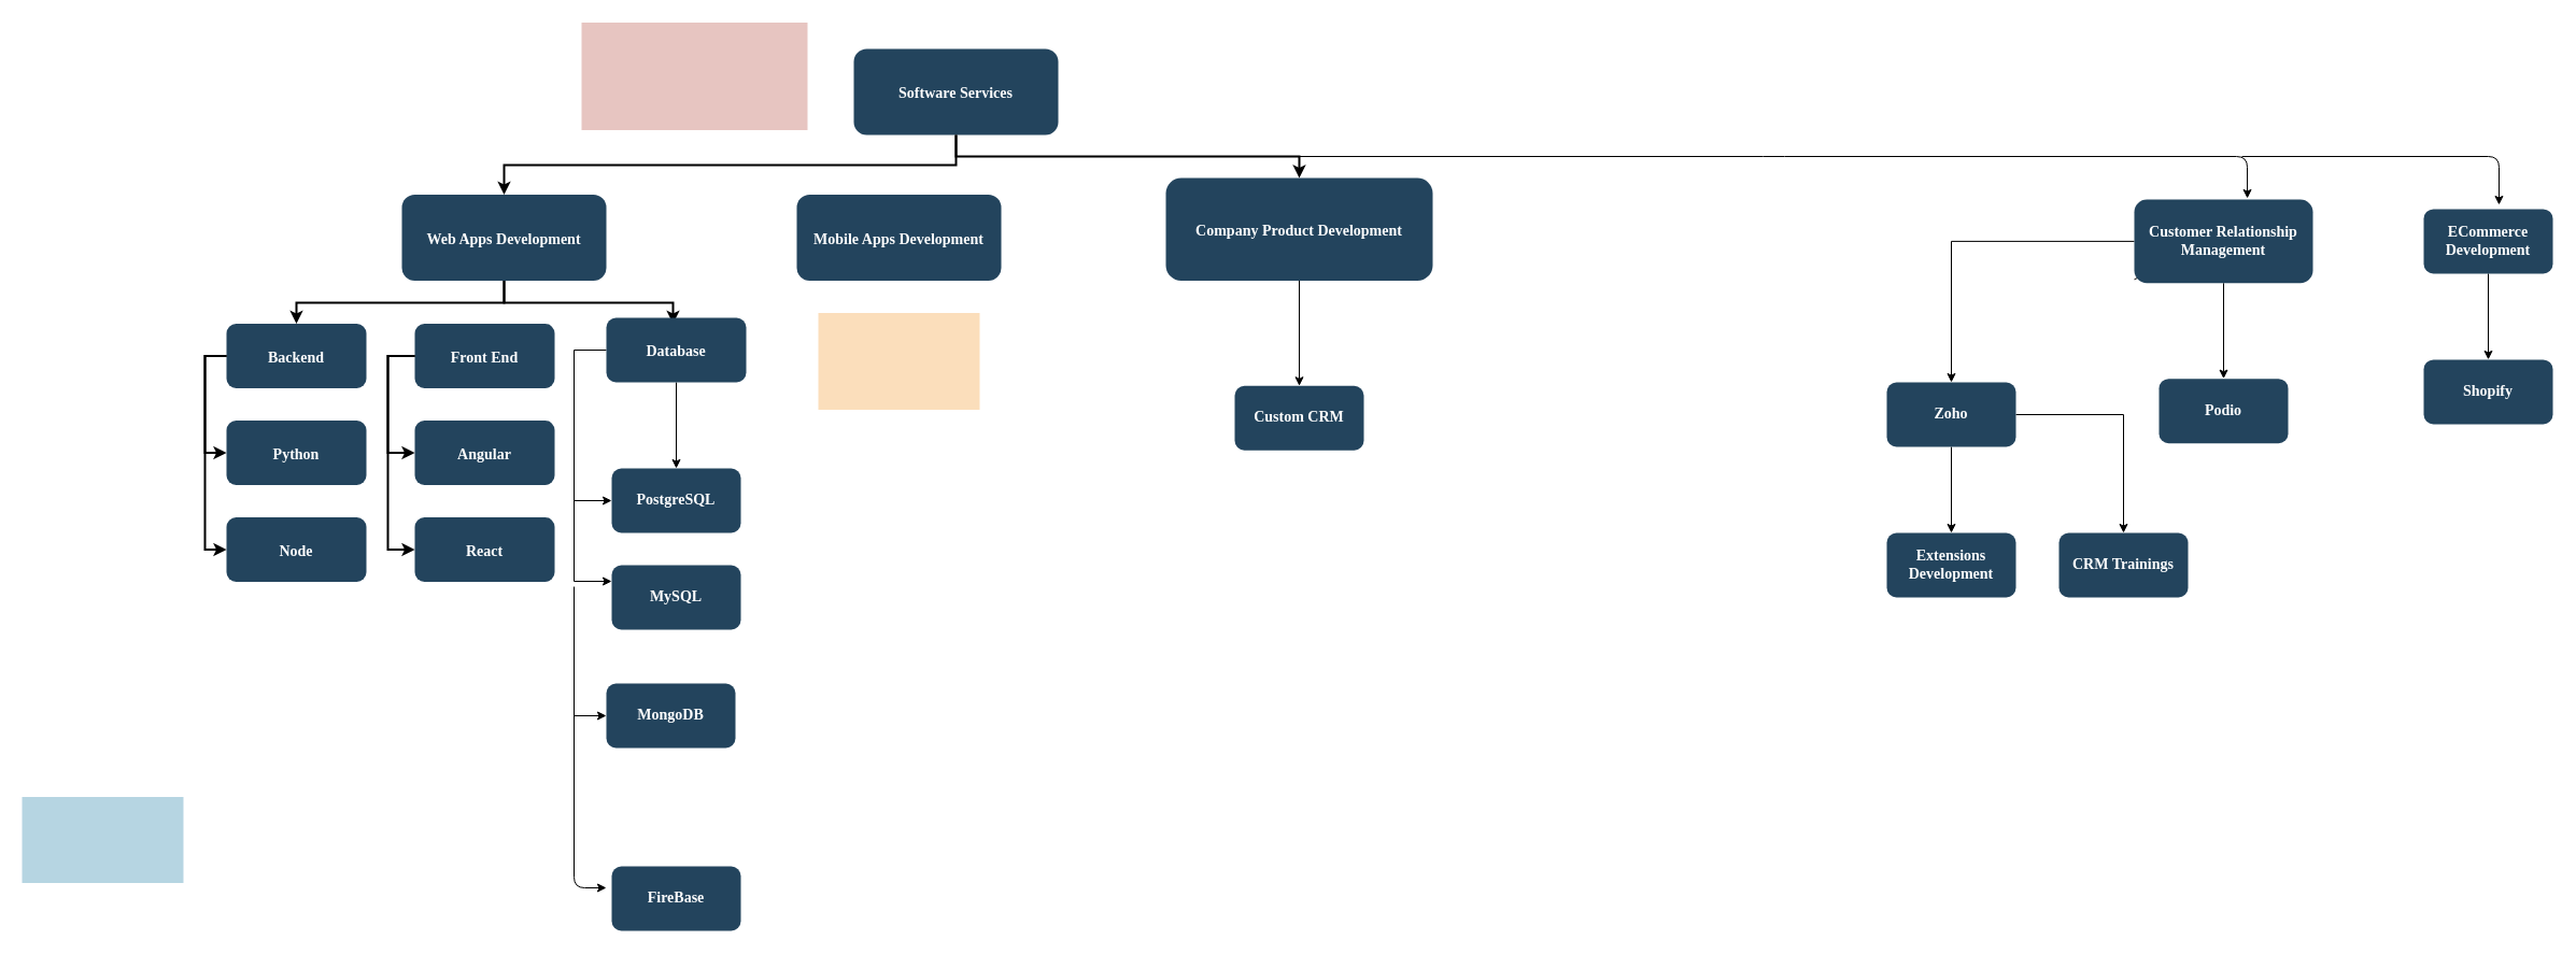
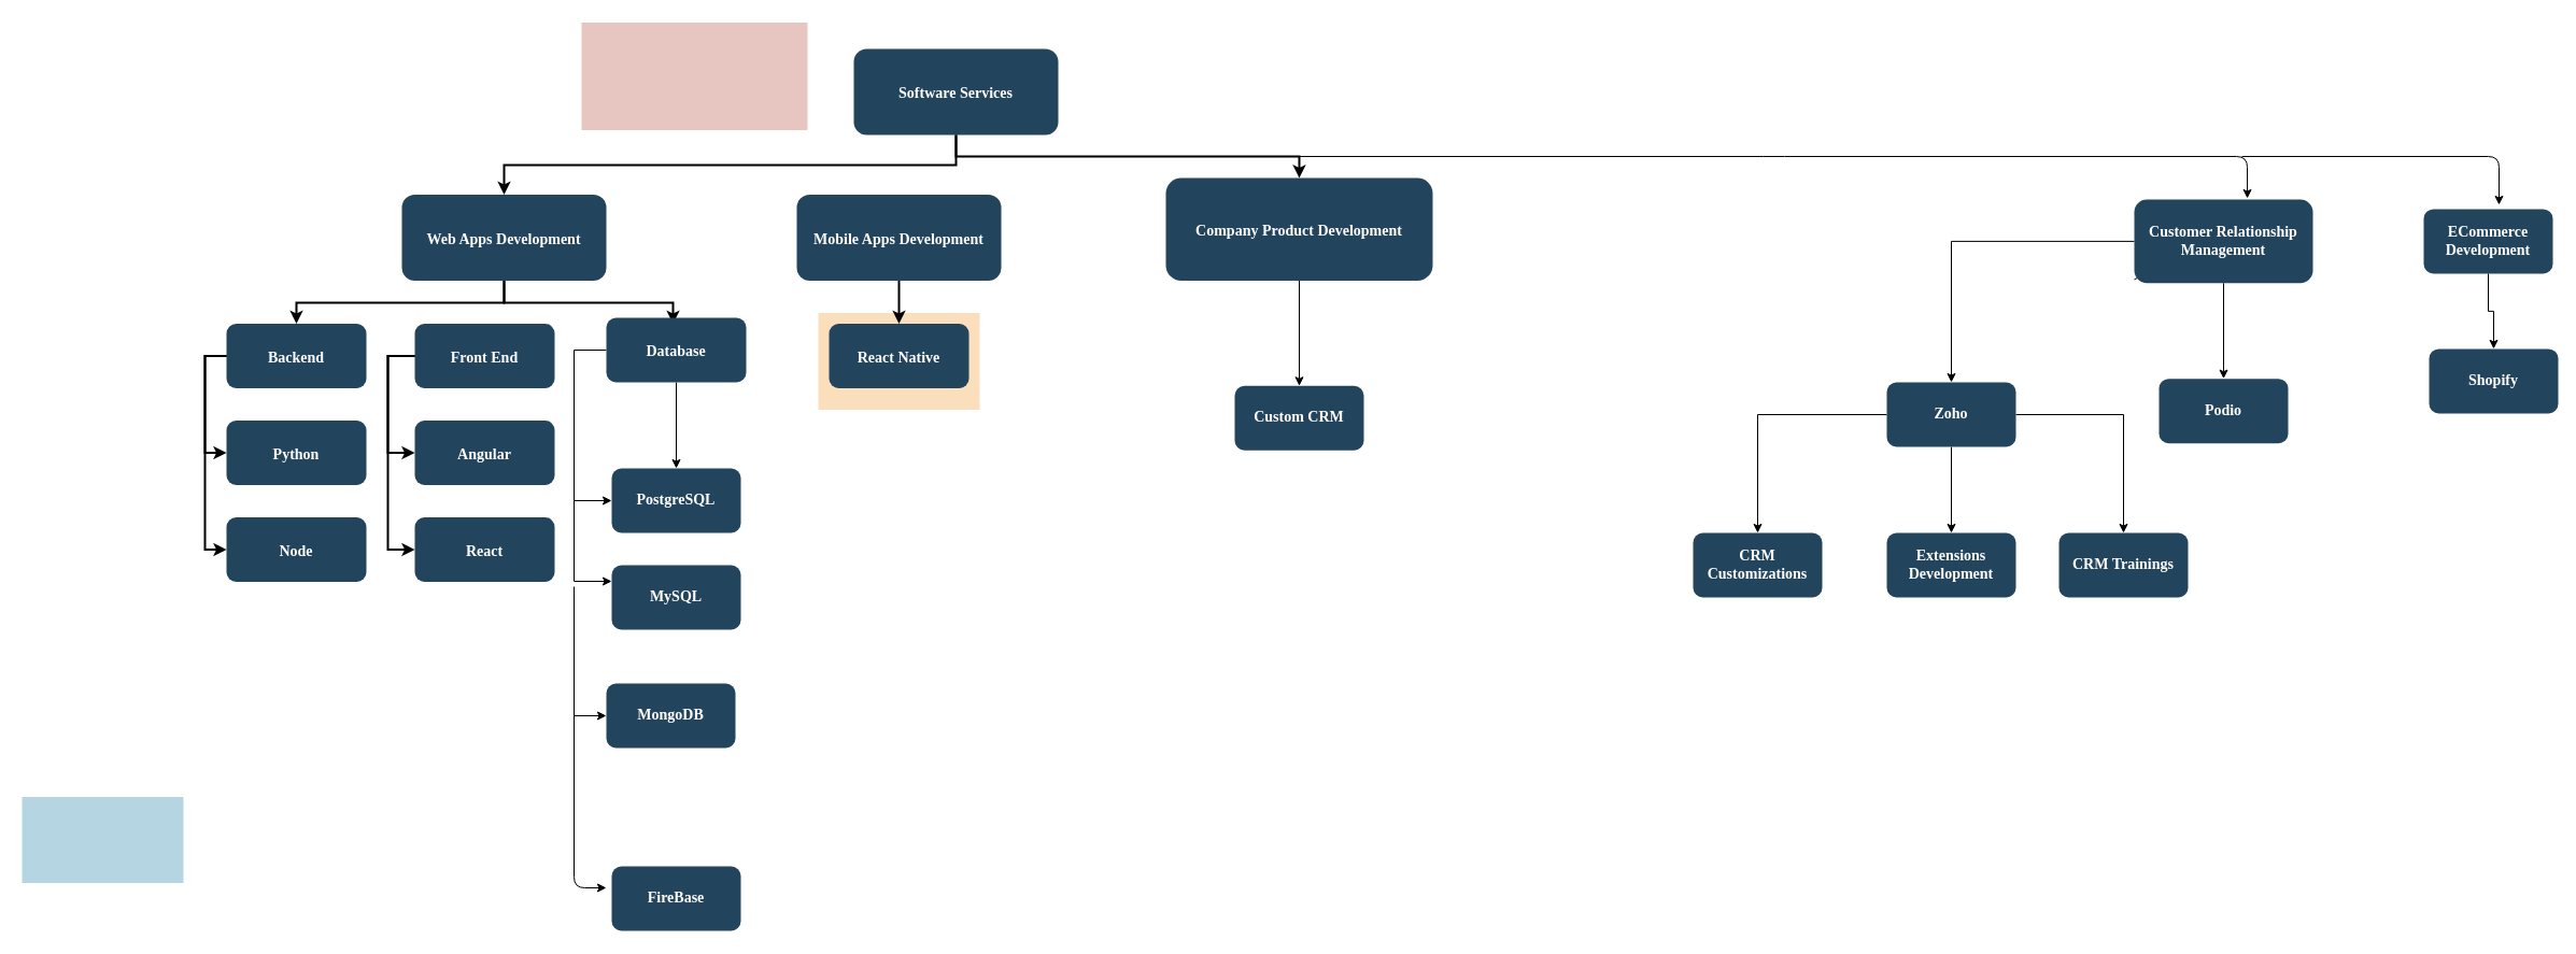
+ <mxCell id="25" value="" style="edgeStyle=elbowEdgeStyle;elbow=vertical;strokeWidth=2;rounded=0" parent="1" source="9" target="17" edge="1"><mxGeometry x="-23" y="135.5" width="100" height="100" as="geometry"><mxPoint x="-230" y="80.5" as="sourcePoint" /><mxPoint x="-130" y="-19.5" as="targetPoint" /></mxGeometry></mxCell>
+ <mxCell id="17" value="React Native" style="rounded=1;fillColor=#23445D;gradientColor=none;strokeColor=none;fontColor=#FFFFFF;fontStyle=1;fontFamily=Tahoma;fontSize=14" parent="1" vertex="1"><mxGeometry x="770" y="300.5" width="130" height="60" as="geometry" /></mxCell>
- <mxCell id="52" value="Shopify" style="whiteSpace=wrap;html=1;rounded=1;fontFamily=Tahoma;fontSize=14;fontColor=#FFFFFF;fontStyle=1;strokeColor=none;fillColor=#23445D;" vertex="1" parent="1"><mxGeometry x="2252" y="333.875" width="120" height="60" as="geometry" /></mxCell>
+ <mxCell id="52" value="Shopify" style="whiteSpace=wrap;html=1;rounded=1;fontFamily=Tahoma;fontSize=14;fontColor=#FFFFFF;fontStyle=1;strokeColor=none;fillColor=#23445D;" vertex="1" parent="1"><mxGeometry x="2257" y="323.875" width="120" height="60" as="geometry" /></mxCell>
+ <mxCell id="41" value="" style="edgeStyle=orthogonalEdgeStyle;rounded=0;orthogonalLoop=1;jettySize=auto;html=1;" edge="1" parent="1" source="43" target="45"><mxGeometry relative="1" as="geometry" /></mxCell>
+ <mxCell id="45" value="CRM Customizations" style="whiteSpace=wrap;html=1;rounded=1;fontFamily=Tahoma;fontSize=14;fontColor=#FFFFFF;fontStyle=1;strokeColor=none;fillColor=#23445D;" vertex="1" parent="1"><mxGeometry x="1573" y="495.005" width="120" height="60" as="geometry" /></mxCell>
